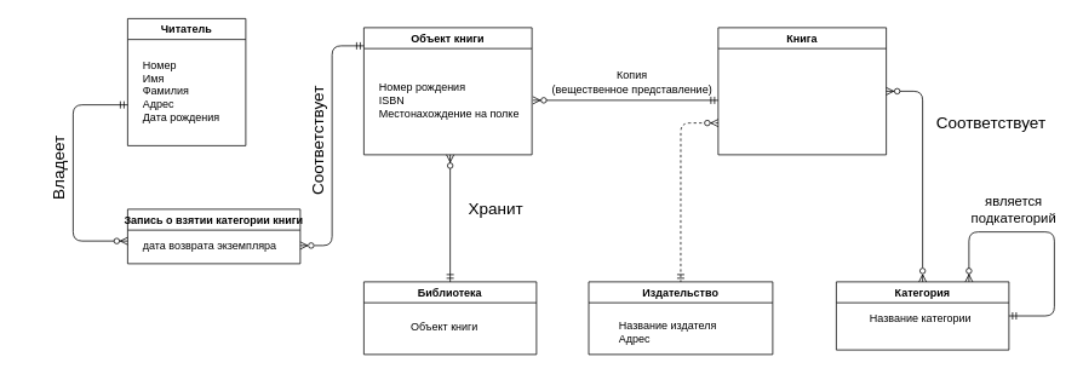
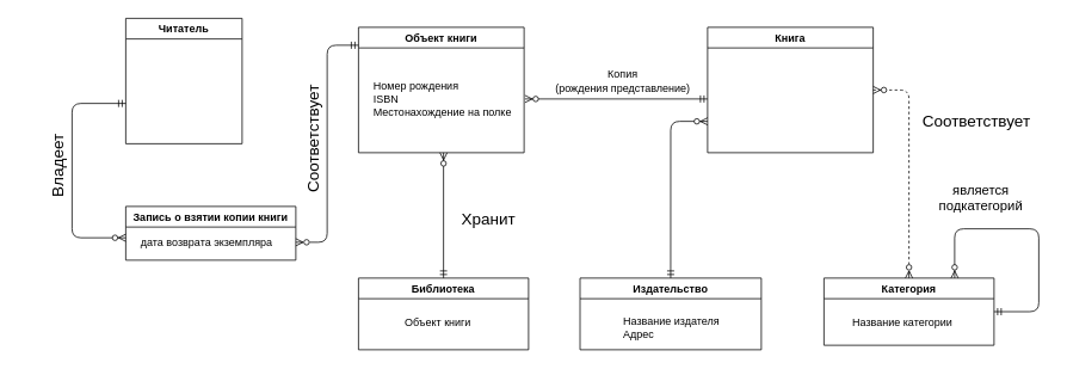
- <mxCell id="13" value="Копия &lt;br style=&quot;font-size: 12px;&quot;&gt;(вещественное представление)" style="text;html=1;align=center;verticalAlign=middle;resizable=0;points=[];autosize=1;strokeColor=none;fillColor=none;fontSize=12;" parent="1" vertex="1"><mxGeometry x="600" y="75" width="190" height="30" as="geometry" /></mxCell>
+ <mxCell id="13" value="Копия &lt;br style=&quot;font-size: 12px;&quot;&gt;(рождения представление)" style="text;html=1;align=center;verticalAlign=middle;resizable=0;points=[];autosize=1;strokeColor=none;fillColor=none;fontSize=12;" parent="1" vertex="1"><mxGeometry x="600" y="75" width="190" height="30" as="geometry" /></mxCell>
- <mxCell id="3" value="&lt;div&gt;Номер&lt;/div&gt;&lt;div&gt;Имя&lt;/div&gt;&lt;div&gt;Фамилия&lt;/div&gt;&lt;div&gt;Адрес&lt;/div&gt;&lt;div&gt;Дата рождения&lt;br&gt;&lt;/div&gt;" style="text;html=1;align=left;verticalAlign=middle;resizable=0;points=[];autosize=1;strokeColor=none;fillColor=none;" parent="2" vertex="1"><mxGeometry x="15" y="40" width="100" height="80" as="geometry" /></mxCell>
- <mxCell id="24" value="" style="fontSize=12;html=1;endArrow=ERzeroToMany;startArrow=ERzeroToMany;jumpStyle=none;rounded=1;strokeColor=default;sourcePerimeterSpacing=0;sketch=0;shadow=0;startFill=1;edgeStyle=orthogonalEdgeStyle;entryX=0.5;entryY=0;entryDx=0;entryDy=0;exitX=1;exitY=0.5;exitDx=0;exitDy=0;endFill=0;" parent="1" source="8" target="21" edge="1"><mxGeometry width="100" height="100" relative="1" as="geometry"><mxPoint x="940" y="235" as="sourcePoint" /><mxPoint x="984" y="272.5" as="targetPoint" /></mxGeometry></mxCell>
+ <mxCell id="24" value="" style="fontSize=12;html=1;endArrow=ERzeroToMany;startArrow=ERzeroToMany;jumpStyle=none;rounded=1;strokeColor=default;sourcePerimeterSpacing=0;sketch=0;shadow=0;startFill=1;edgeStyle=orthogonalEdgeStyle;entryX=0.5;entryY=0;entryDx=0;entryDy=0;exitX=1;exitY=0.5;exitDx=0;exitDy=0;endFill=0;dashed=1;" parent="1" source="8" target="21" edge="1"><mxGeometry width="100" height="100" relative="1" as="geometry"><mxPoint x="940" y="235" as="sourcePoint" /><mxPoint x="984" y="272.5" as="targetPoint" /></mxGeometry></mxCell>
- <mxCell id="16" value="" style="fontSize=12;html=1;endArrow=ERmandOne;startArrow=ERzeroToMany;jumpStyle=none;rounded=1;strokeColor=default;sourcePerimeterSpacing=0;sketch=0;shadow=0;startFill=1;entryX=0.5;entryY=0;entryDx=0;entryDy=0;exitX=0;exitY=0.75;exitDx=0;exitDy=0;edgeStyle=orthogonalEdgeStyle;dashed=1;" parent="1" source="8" target="14" edge="1"><mxGeometry width="100" height="100" relative="1" as="geometry"><mxPoint x="560" y="210" as="sourcePoint" /><mxPoint x="764" y="210" as="targetPoint" /></mxGeometry></mxCell>
+ <mxCell id="16" value="" style="fontSize=12;html=1;endArrow=ERmandOne;startArrow=ERzeroToMany;jumpStyle=none;rounded=1;strokeColor=default;sourcePerimeterSpacing=0;sketch=0;shadow=0;startFill=1;entryX=0.5;entryY=0;entryDx=0;entryDy=0;exitX=0;exitY=0.75;exitDx=0;exitDy=0;edgeStyle=orthogonalEdgeStyle;" parent="1" source="8" target="14" edge="1"><mxGeometry width="100" height="100" relative="1" as="geometry"><mxPoint x="560" y="210" as="sourcePoint" /><mxPoint x="764" y="210" as="targetPoint" /></mxGeometry></mxCell>
- <mxCell id="20" value="Хранит" style="text;html=1;align=center;verticalAlign=middle;resizable=0;points=[];autosize=1;strokeColor=none;fillColor=none;fontSize=18;" parent="1" vertex="1"><mxGeometry x="505" y="215" width="80" height="30" as="geometry" /></mxCell>
+ <mxCell id="20" value="Хранит" style="text;html=1;align=center;verticalAlign=middle;resizable=0;points=[];autosize=1;strokeColor=none;fillColor=none;fontSize=18;" parent="1" vertex="1"><mxGeometry x="505" width="80" height="30" as="geometry" y="230" /></mxCell>
- <mxCell id="26" value="является &lt;br&gt;подкатегорий" style="text;html=1;align=center;verticalAlign=middle;resizable=0;points=[];autosize=1;strokeColor=none;fillColor=none;fontSize=15;" parent="1" vertex="1"><mxGeometry x="1060" y="210" width="110" height="40" as="geometry" /></mxCell>
+ <mxCell id="26" value="является &lt;br&gt;подкатегорий" style="text;html=1;align=center;verticalAlign=middle;resizable=0;points=[];autosize=1;strokeColor=none;fillColor=none;fontSize=15;" parent="1" vertex="1"><mxGeometry x="1040" y="200" width="110" height="40" as="geometry" /></mxCell>
- <mxCell id="4" value="Запись о взятии категории книги" style="swimlane;" parent="1" vertex="1"><mxGeometry x="140" width="190" height="60" as="geometry" y="230" /></mxCell>
+ <mxCell id="4" value="Запись о взятии копии книги" style="swimlane;" parent="1" vertex="1"><mxGeometry x="140" width="190" height="60" as="geometry" y="230" /></mxCell>
- <mxCell id="22" value="Название категории" style="text;html=1;align=left;verticalAlign=middle;resizable=0;points=[];autosize=1;strokeColor=none;fillColor=none;" parent="21" vertex="1"><mxGeometry x="35" y="30" width="130" height="20" as="geometry" /></mxCell>
+ <mxCell id="22" value="Название категории" style="text;html=1;align=left;verticalAlign=middle;resizable=0;points=[];autosize=1;strokeColor=none;fillColor=none;" parent="21" vertex="1"><mxGeometry x="30" y="40" width="130" height="20" as="geometry" /></mxCell>
- <mxCell id="15" value="Название издателя&lt;br&gt;Адрес" style="text;html=1;align=left;verticalAlign=middle;resizable=0;points=[];autosize=1;strokeColor=none;fillColor=none;" parent="14" vertex="1"><mxGeometry x="31.25" y="40" width="130" height="30" as="geometry" /></mxCell>
+ <mxCell id="15" value="Название издателя&lt;br&gt;Адрес" style="text;html=1;align=left;verticalAlign=middle;resizable=0;points=[];autosize=1;strokeColor=none;fillColor=none;" parent="14" vertex="1"><mxGeometry x="46.25" y="40" width="130" height="30" as="geometry" /></mxCell>
